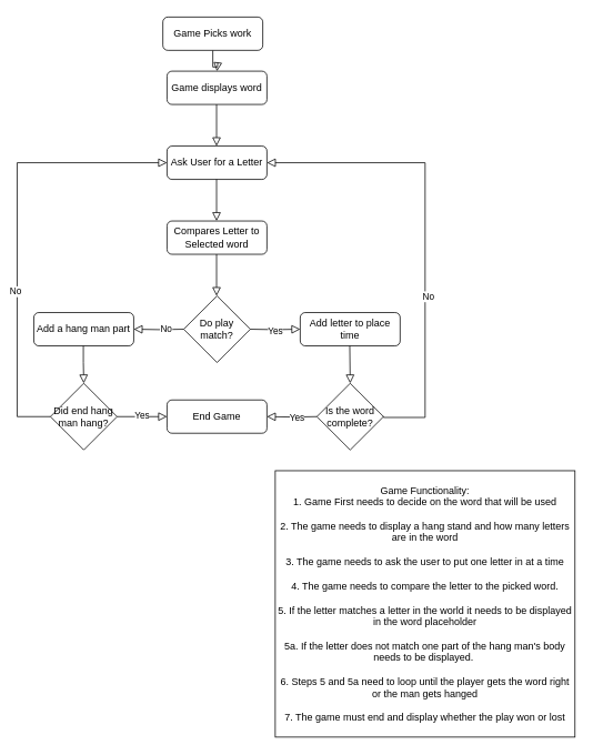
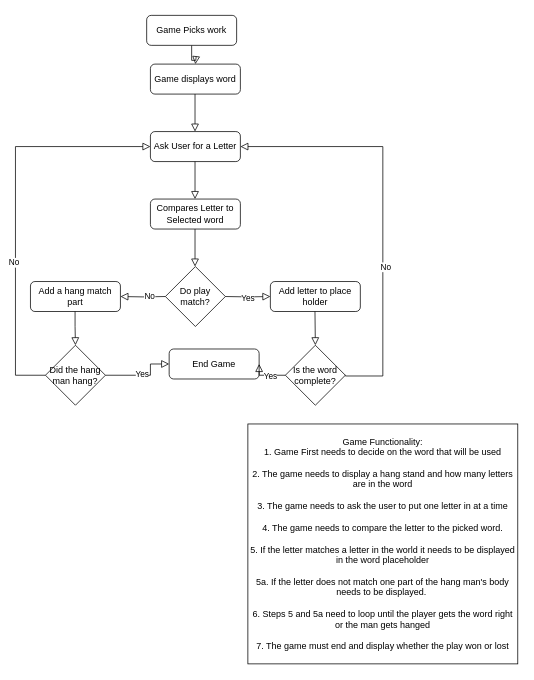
- <mxCell id="17" value="Add a hang man part" style="rounded=1;whiteSpace=wrap;html=1;fontSize=12;glass=0;strokeWidth=1;shadow=0;" vertex="1" parent="1"><mxGeometry x="40" y="375" width="120" height="40" as="geometry" /></mxCell>
+ <mxCell id="17" value="Add a hang match part" style="rounded=1;whiteSpace=wrap;html=1;fontSize=12;glass=0;strokeWidth=1;shadow=0;" vertex="1" parent="1"><mxGeometry x="40" y="375" width="120" height="40" as="geometry" /></mxCell>
- <mxCell id="16" value="Add letter to place time" style="rounded=1;whiteSpace=wrap;html=1;fontSize=12;glass=0;strokeWidth=1;shadow=0;" vertex="1" parent="1"><mxGeometry x="360" y="375" width="120" height="40" as="geometry" /></mxCell>
+ <mxCell id="16" value="Add letter to place holder" style="rounded=1;whiteSpace=wrap;html=1;fontSize=12;glass=0;strokeWidth=1;shadow=0;" vertex="1" parent="1"><mxGeometry x="360" y="375" width="120" height="40" as="geometry" /></mxCell>
- <mxCell id="20" value="Did end hang man hang?" style="rhombus;whiteSpace=wrap;html=1;" vertex="1" parent="1"><mxGeometry x="60" y="460" width="80" height="80" as="geometry" /></mxCell>
+ <mxCell id="20" value="Did the hang man hang?" style="rhombus;whiteSpace=wrap;html=1;" vertex="1" parent="1"><mxGeometry x="60" y="460" width="80" height="80" as="geometry" /></mxCell>
- <mxCell id="22" value="End Game" style="rounded=1;whiteSpace=wrap;html=1;fontSize=12;glass=0;strokeWidth=1;shadow=0;" vertex="1" parent="1"><mxGeometry x="200" y="480" width="120" height="40" as="geometry" /></mxCell>
+ <mxCell id="22" value="End Game" style="rounded=1;whiteSpace=wrap;html=1;fontSize=12;glass=0;strokeWidth=1;shadow=0;" vertex="1" parent="1"><mxGeometry x="225" y="465" width="120" height="40" as="geometry" /></mxCell>
